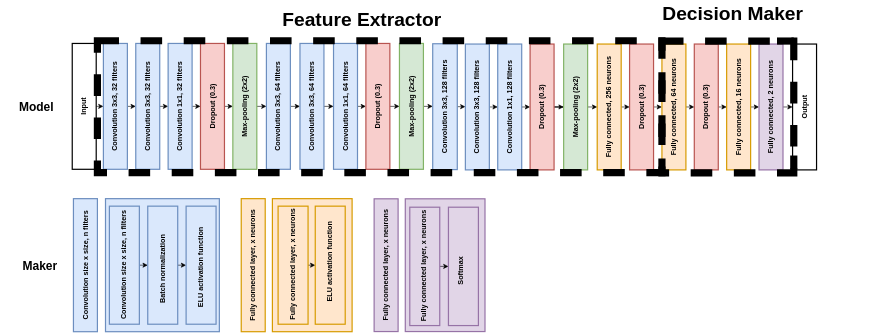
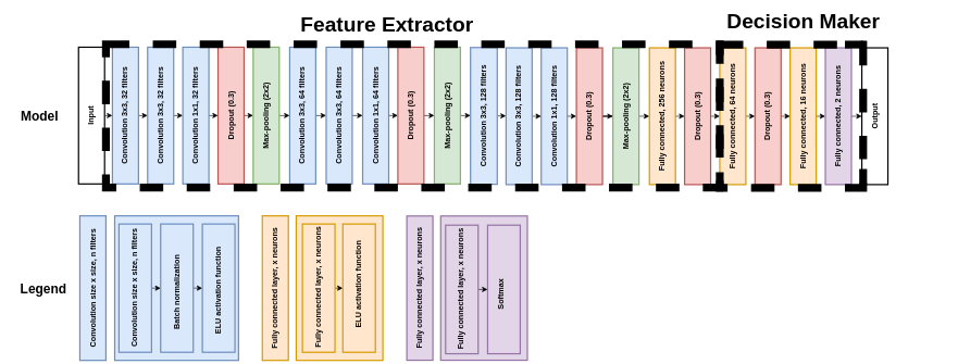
- <mxCell id="75" value="&lt;b&gt;&lt;font style=&quot;font-size: 32px&quot;&gt;Decision Maker&lt;/font&gt;&lt;/b&gt;" style="text;html=1;align=center;verticalAlign=middle;resizable=0;points=[];autosize=1;" vertex="1" parent="1"><mxGeometry x="1098.5" y="10" width="245" height="25" as="geometry" /></mxCell>
+ <mxCell id="75" value="&lt;b&gt;&lt;font style=&quot;font-size: 32px&quot;&gt;Decision Maker&lt;/font&gt;&lt;/b&gt;" style="text;html=1;align=center;verticalAlign=middle;resizable=0;points=[];autosize=1;" vertex="1" parent="1"><mxGeometry x="1108.5" y="20" width="245" height="25" as="geometry" /></mxCell>
- <mxCell id="74" value="&lt;b&gt;&lt;font style=&quot;font-size: 32px&quot;&gt;Feature Extractor&lt;/font&gt;&lt;/b&gt;" style="text;html=1;align=center;verticalAlign=middle;resizable=0;points=[];autosize=1;" vertex="1" parent="1"><mxGeometry x="464" y="20" width="275" height="25" as="geometry" /></mxCell>
+ <mxCell id="74" value="&lt;b&gt;&lt;font style=&quot;font-size: 32px&quot;&gt;Feature Extractor&lt;/font&gt;&lt;/b&gt;" style="text;html=1;align=center;verticalAlign=middle;resizable=0;points=[];autosize=1;" vertex="1" parent="1"><mxGeometry x="454" y="25" width="275" height="25" as="geometry" /></mxCell>
- <mxCell id="53" value="&lt;b&gt;&lt;font style=&quot;font-size: 20px&quot;&gt;Maker&lt;/font&gt;&lt;/b&gt;" style="text;html=1;align=center;verticalAlign=middle;resizable=0;points=[];autosize=1;" parent="1" vertex="1"><mxGeometry x="20" y="432" width="90" height="20" as="geometry" /></mxCell>
+ <mxCell id="53" value="&lt;b&gt;&lt;font style=&quot;font-size: 20px&quot;&gt;Legend&lt;/font&gt;&lt;/b&gt;" style="text;html=1;align=center;verticalAlign=middle;resizable=0;points=[];autosize=1;" parent="1" vertex="1"><mxGeometry x="20" y="432" width="90" height="20" as="geometry" /></mxCell>
